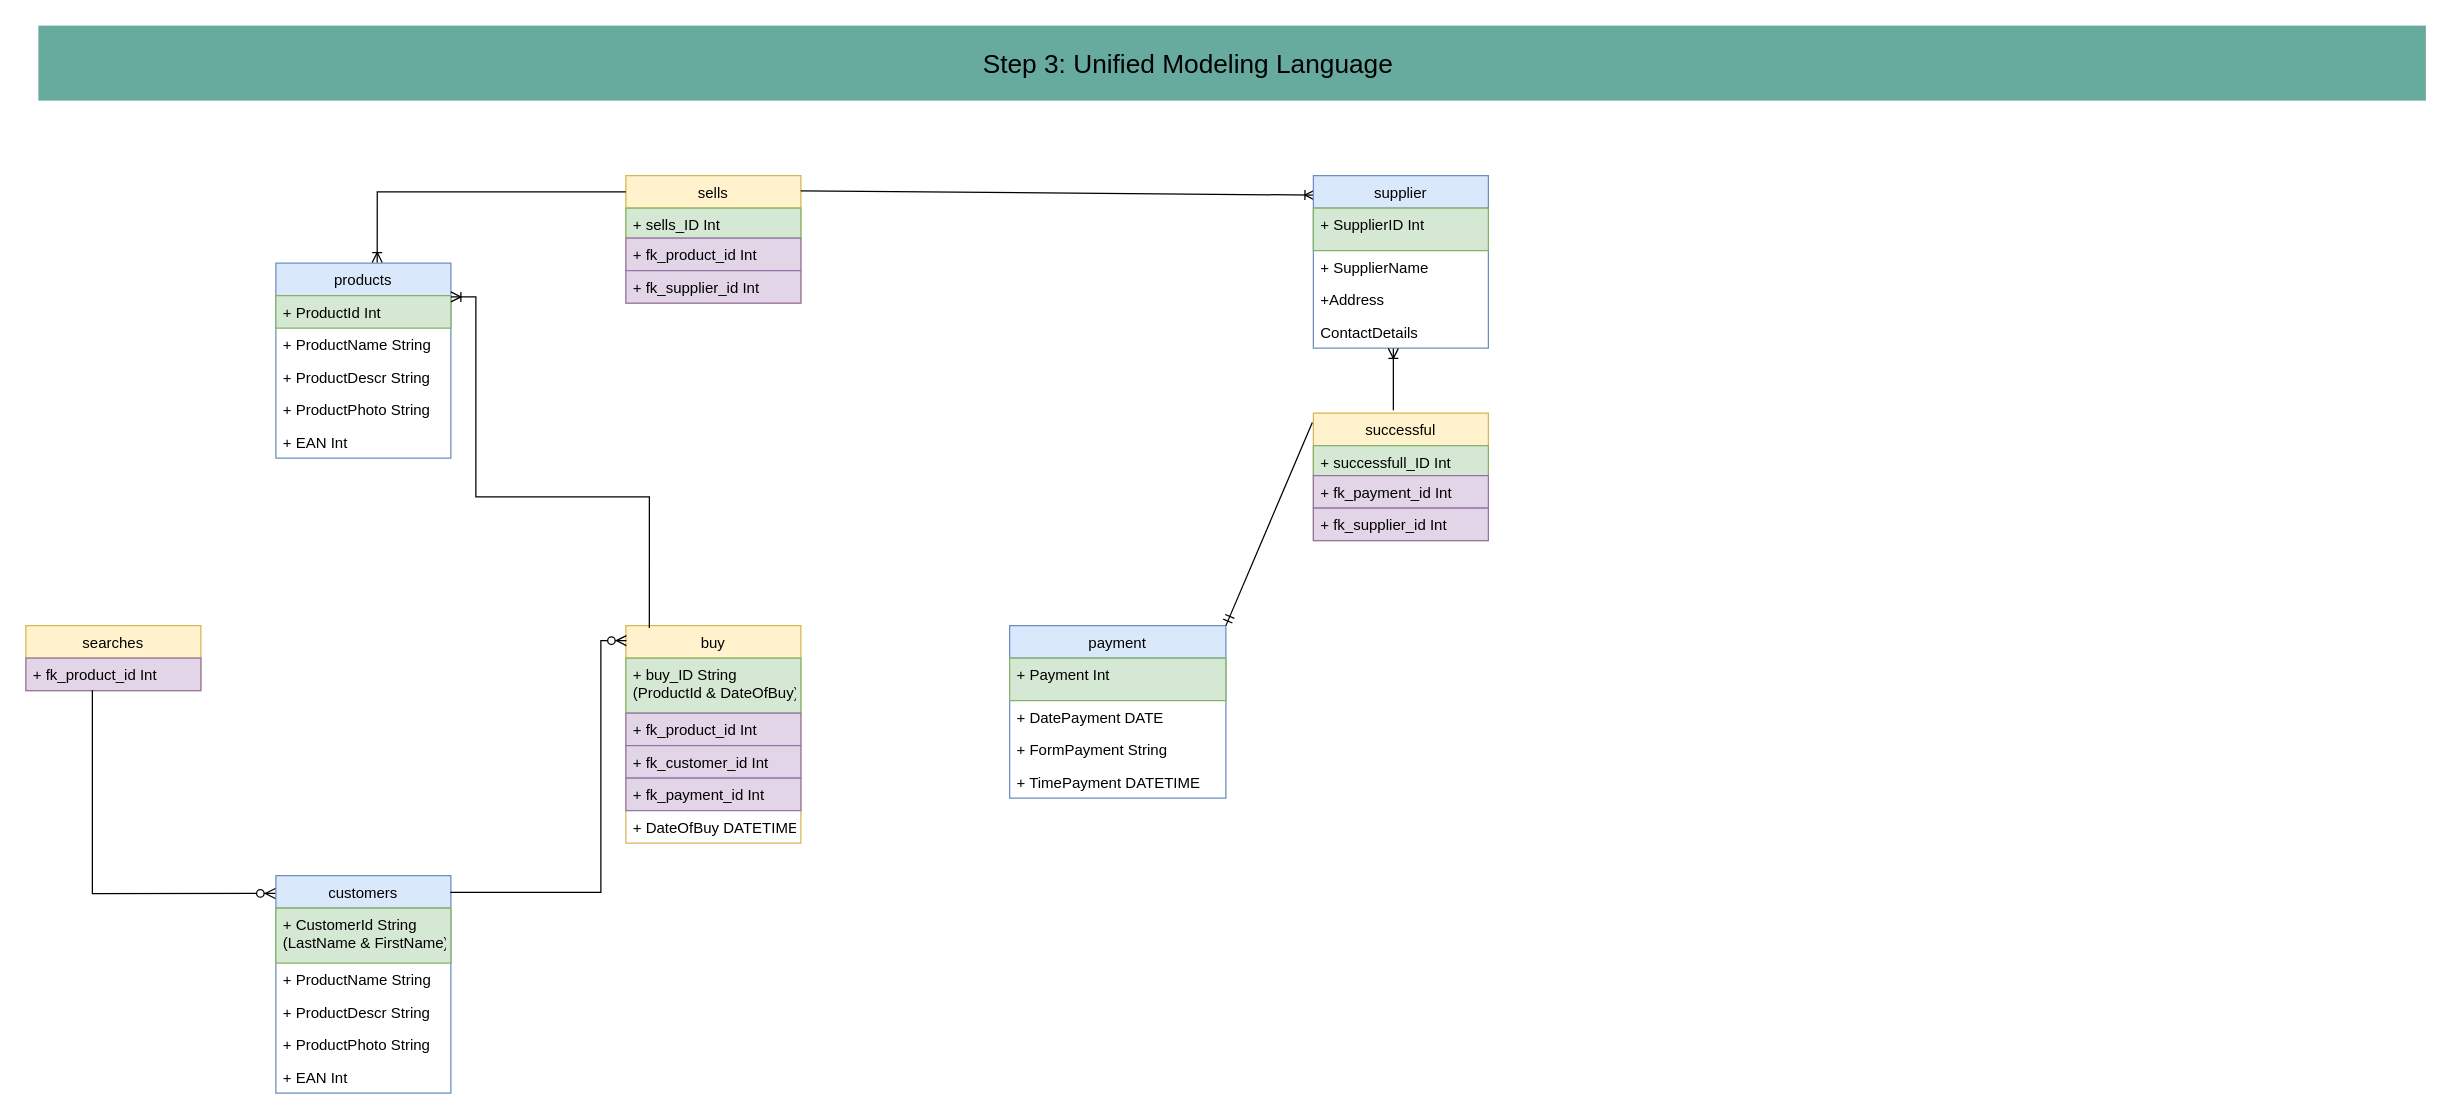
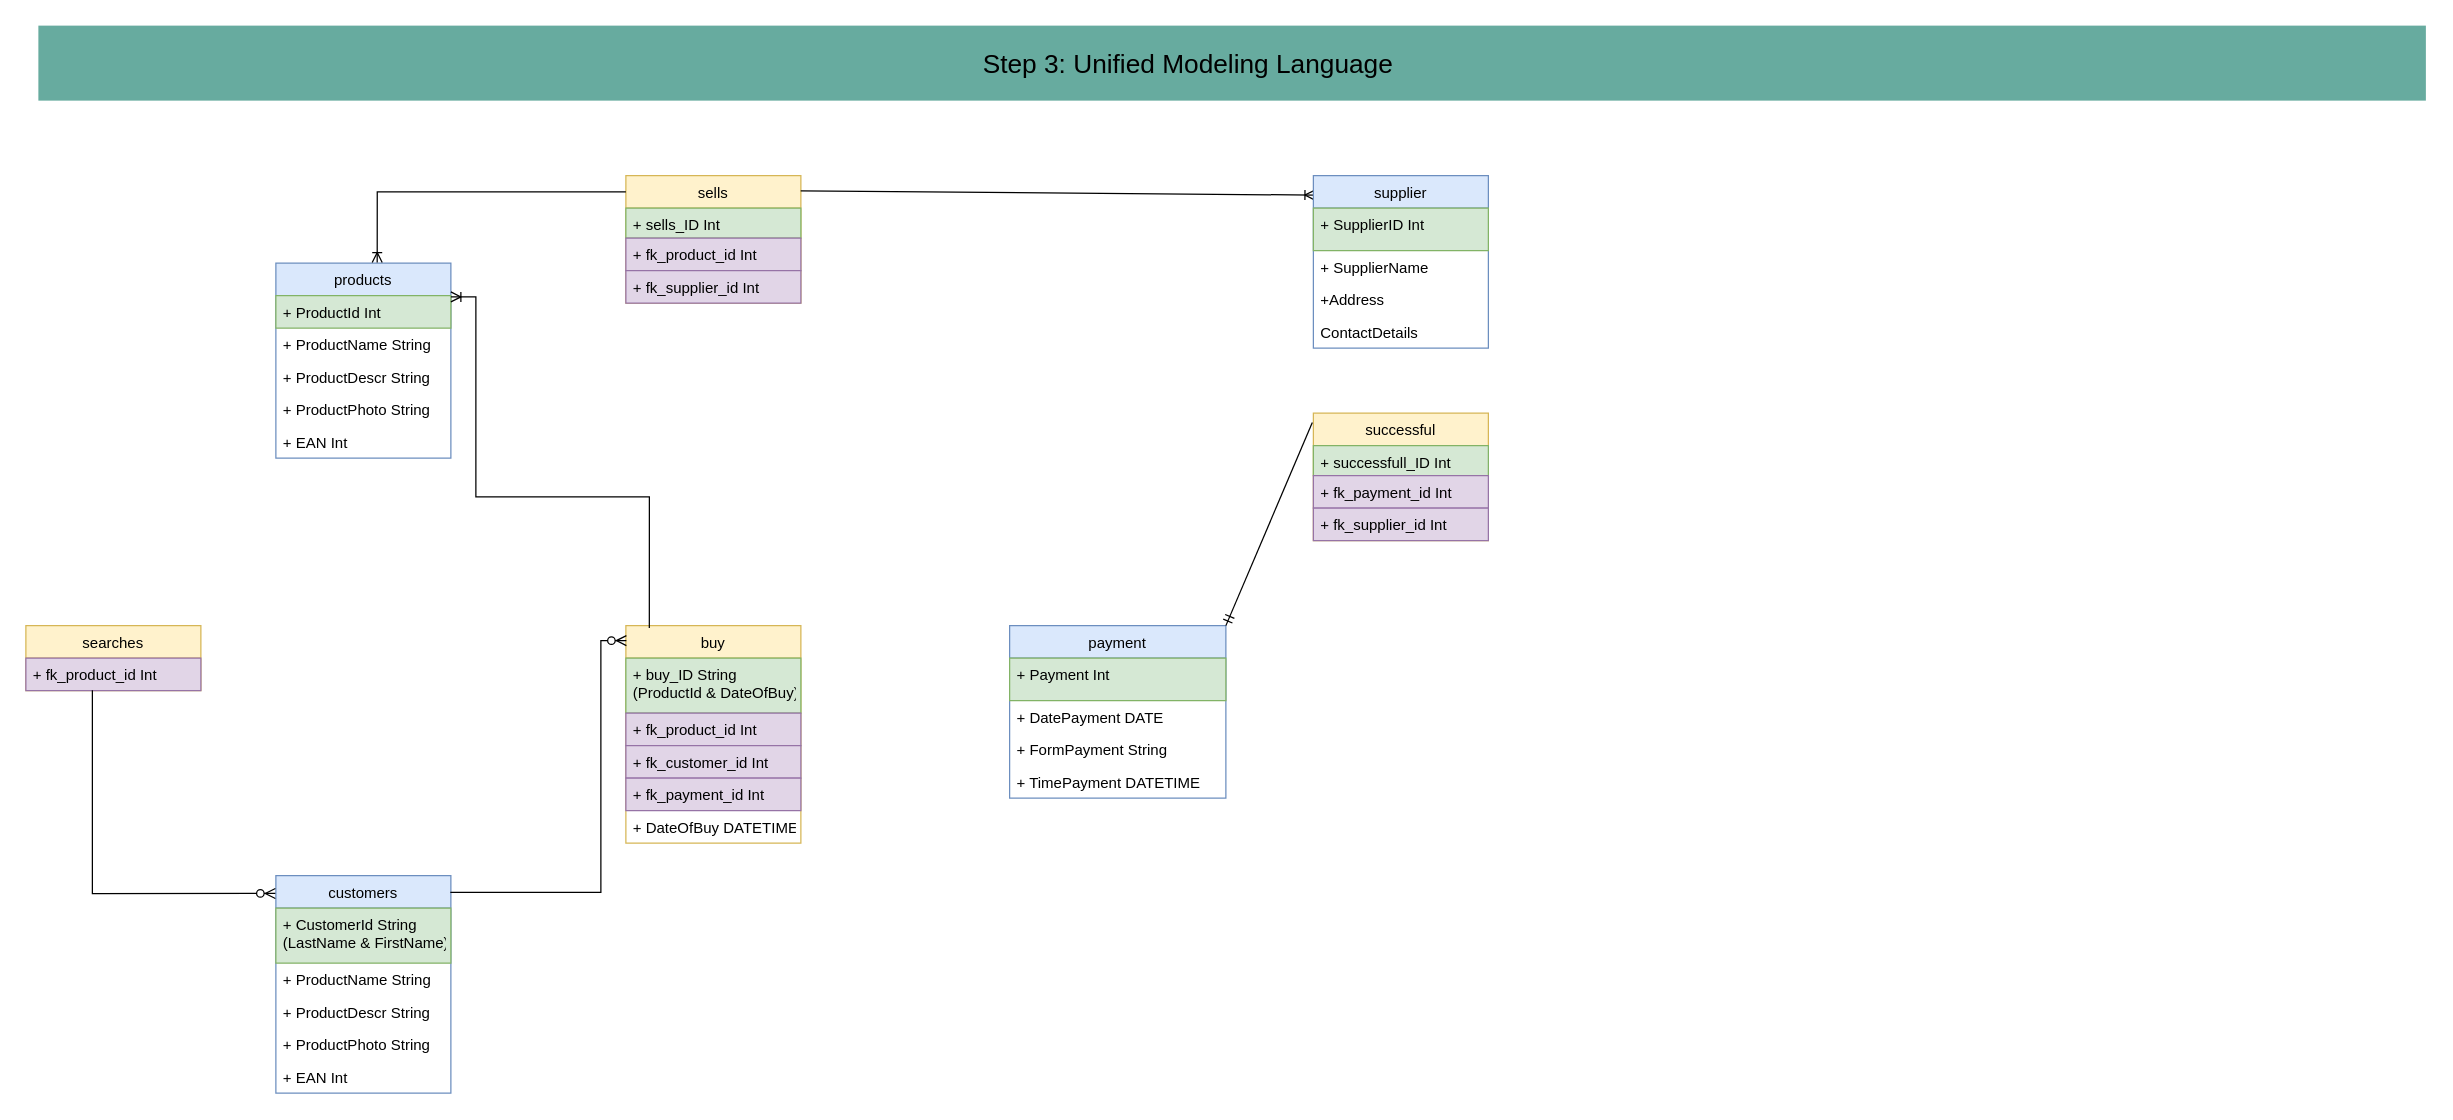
- <mxCell id="48" value="" style="fontSize=12;html=1;endArrow=ERoneToMany;endFill=0;strokeColor=#000000;startArrow=none;startFill=0;exitX=0.457;exitY=-0.022;exitDx=0;exitDy=0;entryX=0.457;entryY=1.008;entryDx=0;entryDy=0;entryPerimeter=0;exitPerimeter=0;" edge="1" parent="1" source="38" target="37"><mxGeometry width="100" height="100" relative="1" as="geometry"><mxPoint x="957" y="510" as="sourcePoint" /><mxPoint x="1059.16" y="347.548" as="targetPoint" /></mxGeometry></mxCell>
